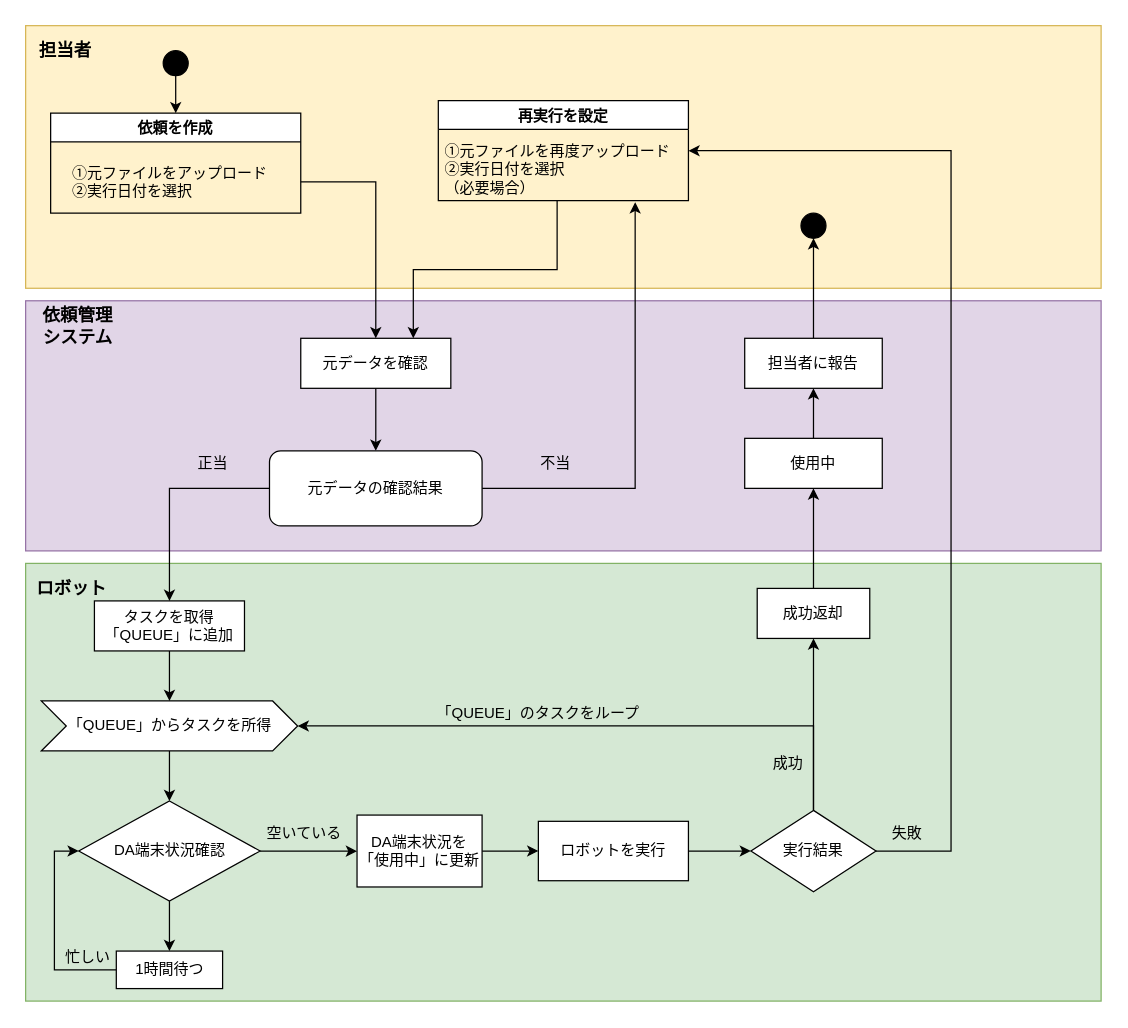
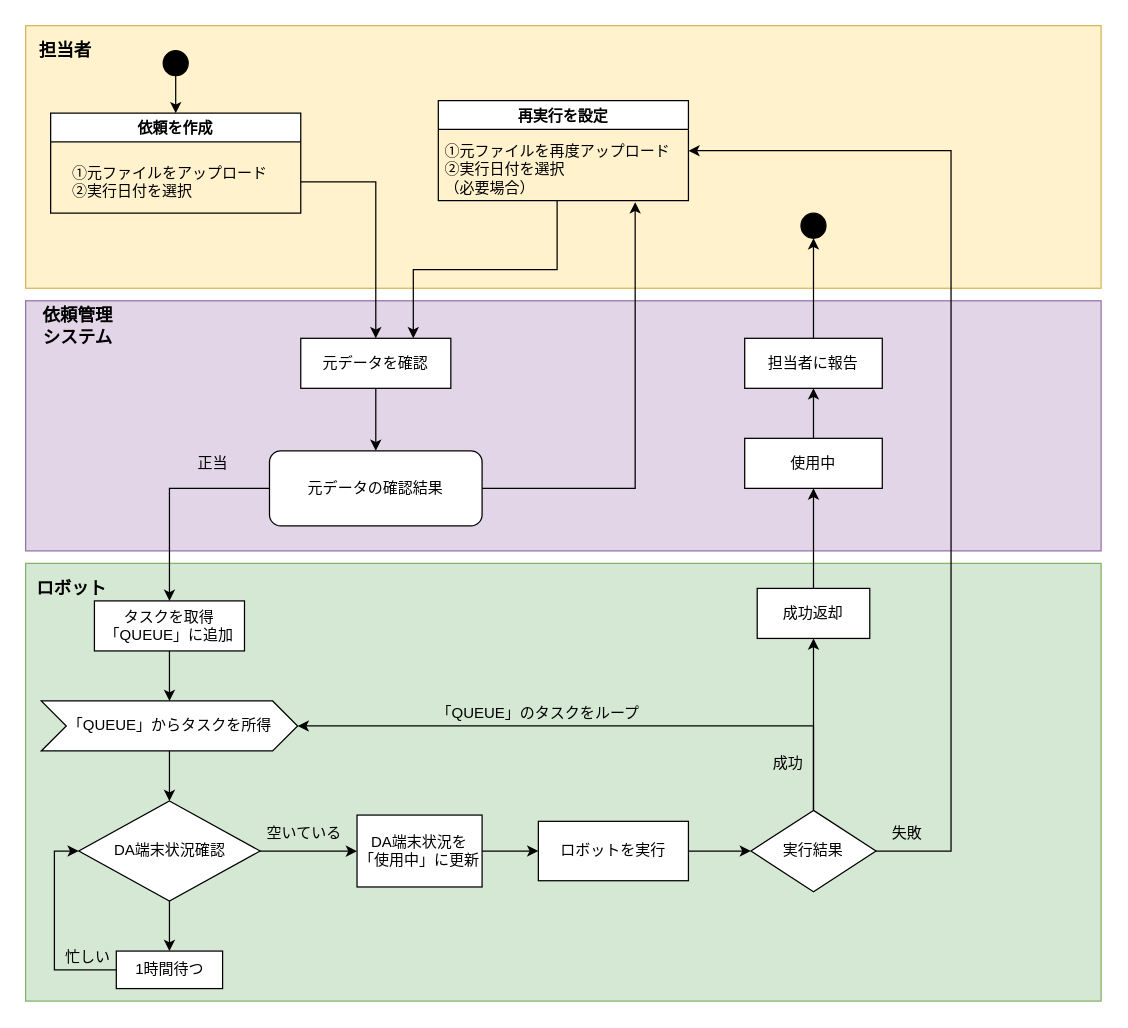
- <mxCell id="38" value="不当" style="text;html=1;strokeColor=none;fillColor=none;align=center;verticalAlign=middle;whiteSpace=wrap;rounded=0;" vertex="1" parent="1"><mxGeometry x="424" y="360" width="40" height="20" as="geometry" /></mxCell>
